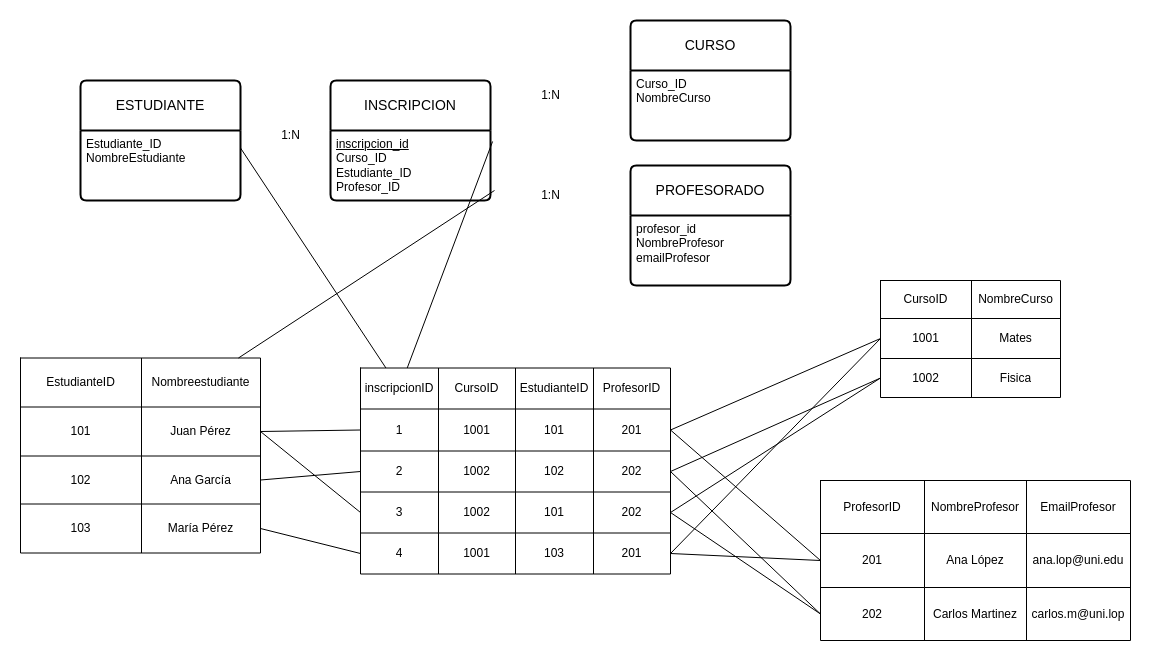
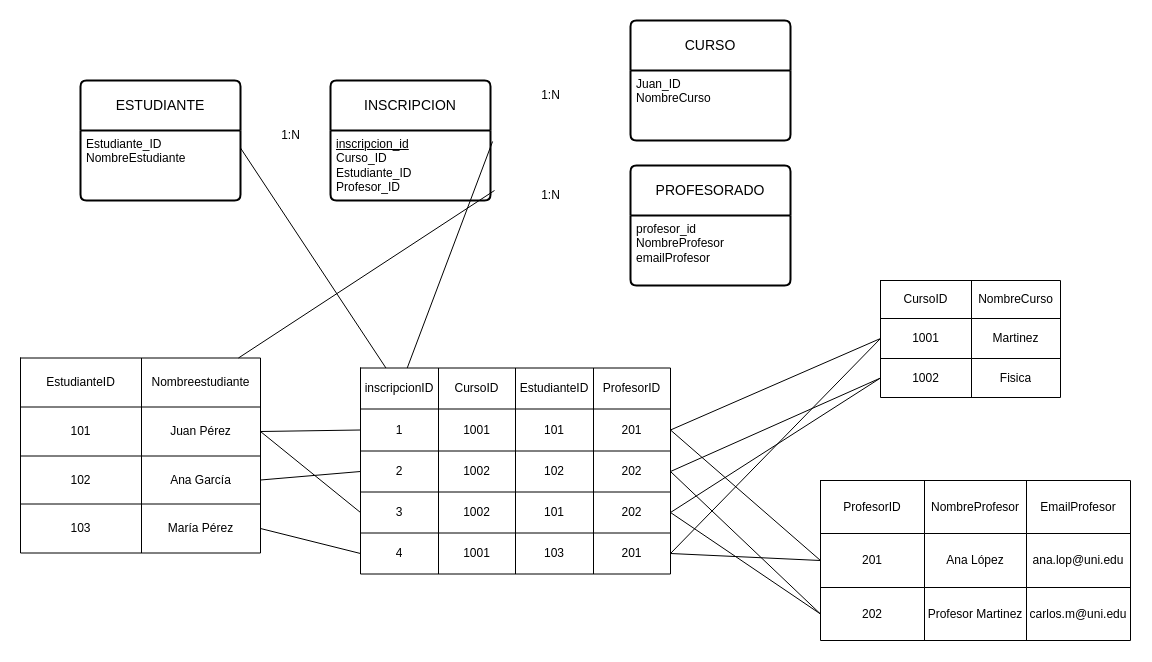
- <mxCell id="7" value="&lt;div&gt;Curso_ID&lt;/div&gt;&lt;div&gt;NombreCurso&lt;/div&gt;" style="align=left;strokeColor=none;fillColor=none;spacingLeft=4;fontSize=12;verticalAlign=top;resizable=0;rotatable=0;part=1;html=1;" vertex="1" parent="6"><mxGeometry y="50" width="160" height="70" as="geometry" /></mxCell>
+ <mxCell id="7" value="&lt;div&gt;Juan_ID&lt;/div&gt;&lt;div&gt;NombreCurso&lt;/div&gt;" style="align=left;strokeColor=none;fillColor=none;spacingLeft=4;fontSize=12;verticalAlign=top;resizable=0;rotatable=0;part=1;html=1;" vertex="1" parent="6"><mxGeometry y="50" width="160" height="70" as="geometry" /></mxCell>
- <mxCell id="74" value="Mates" style="shape=partialRectangle;html=1;whiteSpace=wrap;connectable=0;strokeColor=inherit;overflow=hidden;fillColor=none;top=0;left=0;bottom=0;right=0;pointerEvents=1;" vertex="1" parent="72"><mxGeometry x="91" width="89" height="40" as="geometry"><mxRectangle width="89" height="40" as="alternateBounds" /></mxGeometry></mxCell>
+ <mxCell id="74" value="Martinez" style="shape=partialRectangle;html=1;whiteSpace=wrap;connectable=0;strokeColor=inherit;overflow=hidden;fillColor=none;top=0;left=0;bottom=0;right=0;pointerEvents=1;" vertex="1" parent="72"><mxGeometry x="91" width="89" height="40" as="geometry"><mxRectangle width="89" height="40" as="alternateBounds" /></mxGeometry></mxCell>
- <mxCell id="34" value="Carlos Martinez" style="shape=partialRectangle;html=1;whiteSpace=wrap;connectable=0;strokeColor=inherit;overflow=hidden;fillColor=none;top=0;left=0;bottom=0;right=0;pointerEvents=1;" vertex="1" parent="32"><mxGeometry x="104" width="102" height="53" as="geometry"><mxRectangle width="102" height="53" as="alternateBounds" /></mxGeometry></mxCell>
+ <mxCell id="34" value="Profesor Martinez" style="shape=partialRectangle;html=1;whiteSpace=wrap;connectable=0;strokeColor=inherit;overflow=hidden;fillColor=none;top=0;left=0;bottom=0;right=0;pointerEvents=1;" vertex="1" parent="32"><mxGeometry x="104" width="102" height="53" as="geometry"><mxRectangle width="102" height="53" as="alternateBounds" /></mxGeometry></mxCell>
- <mxCell id="35" value="carlos.m@uni.lop" style="shape=partialRectangle;html=1;whiteSpace=wrap;connectable=0;strokeColor=inherit;overflow=hidden;fillColor=none;top=0;left=0;bottom=0;right=0;pointerEvents=1;" vertex="1" parent="32"><mxGeometry x="206" width="104" height="53" as="geometry"><mxRectangle width="104" height="53" as="alternateBounds" /></mxGeometry></mxCell>
+ <mxCell id="35" value="carlos.m@uni.edu" style="shape=partialRectangle;html=1;whiteSpace=wrap;connectable=0;strokeColor=inherit;overflow=hidden;fillColor=none;top=0;left=0;bottom=0;right=0;pointerEvents=1;" vertex="1" parent="32"><mxGeometry x="206" width="104" height="53" as="geometry"><mxRectangle width="104" height="53" as="alternateBounds" /></mxGeometry></mxCell>
